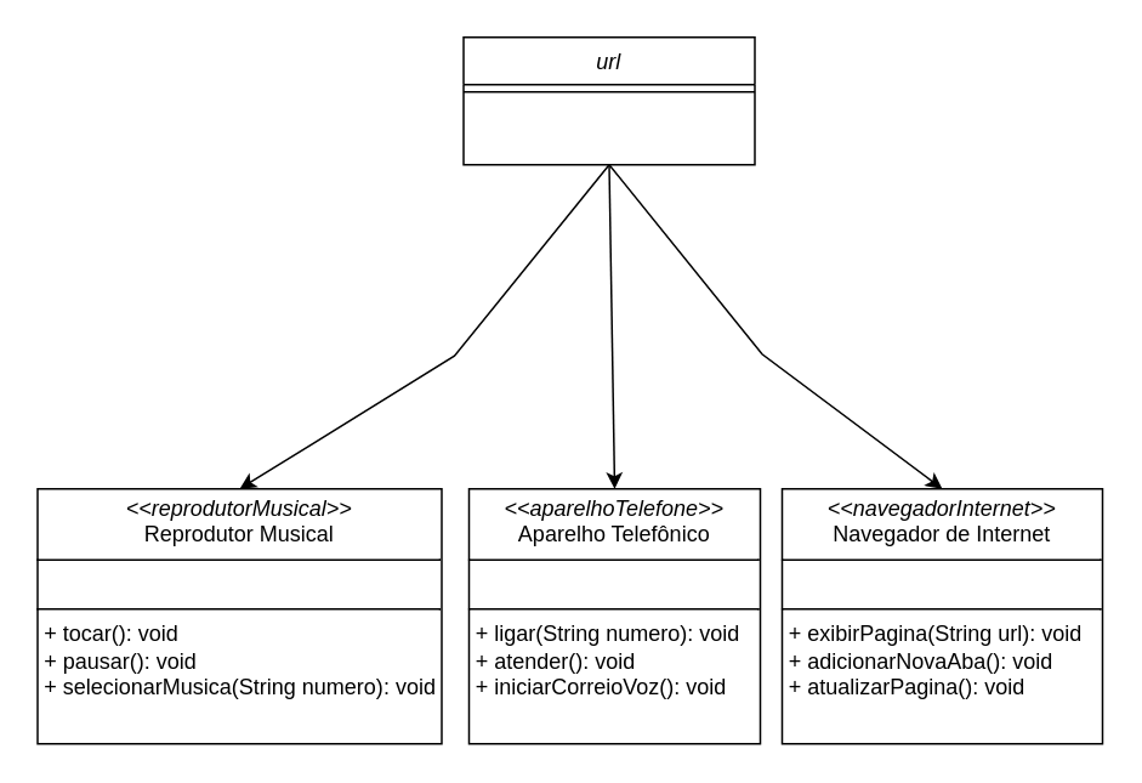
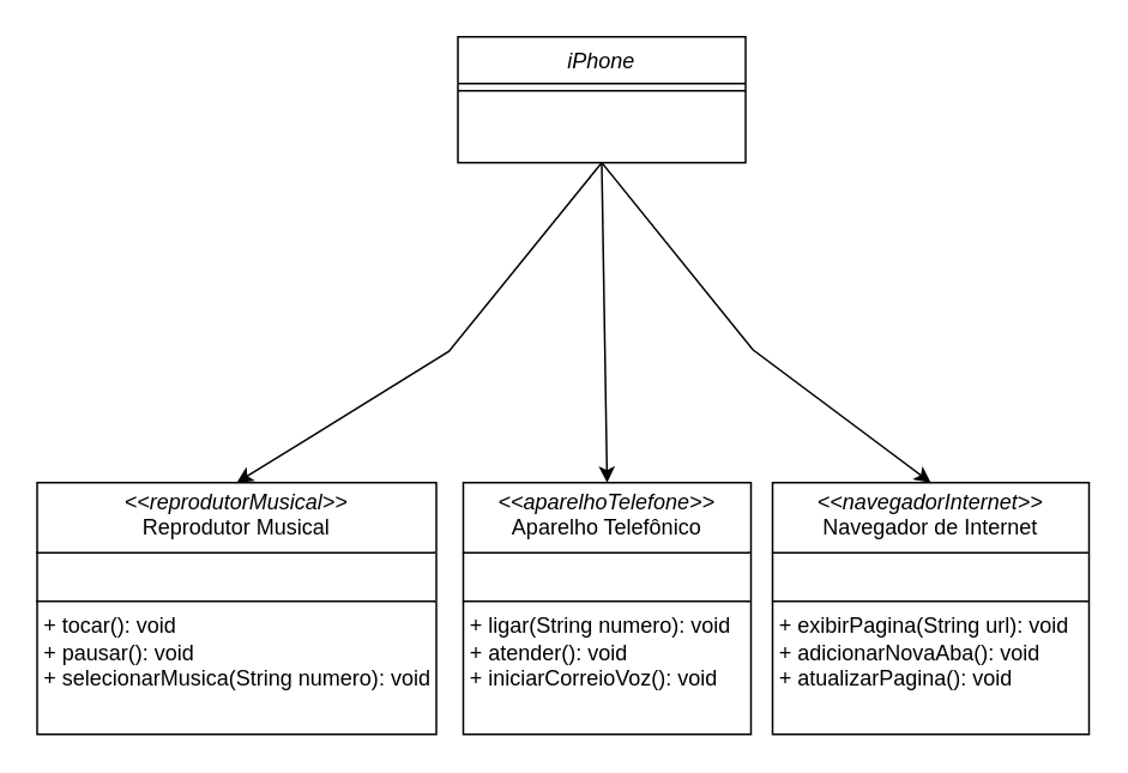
- <mxCell id="2" value="url" style="swimlane;fontStyle=2;align=center;verticalAlign=top;childLayout=stackLayout;horizontal=1;startSize=26;horizontalStack=0;resizeParent=1;resizeLast=0;collapsible=1;marginBottom=0;rounded=0;shadow=0;strokeWidth=1;" parent="1" vertex="1"><mxGeometry x="254" y="20" width="160" height="70" as="geometry"><mxRectangle x="230" y="140" width="160" height="26" as="alternateBounds" /></mxGeometry></mxCell>
+ <mxCell id="2" value="iPhone" style="swimlane;fontStyle=2;align=center;verticalAlign=top;childLayout=stackLayout;horizontal=1;startSize=26;horizontalStack=0;resizeParent=1;resizeLast=0;collapsible=1;marginBottom=0;rounded=0;shadow=0;strokeWidth=1;" parent="1" vertex="1"><mxGeometry x="254" y="20" width="160" height="70" as="geometry"><mxRectangle x="230" y="140" width="160" height="26" as="alternateBounds" /></mxGeometry></mxCell>
